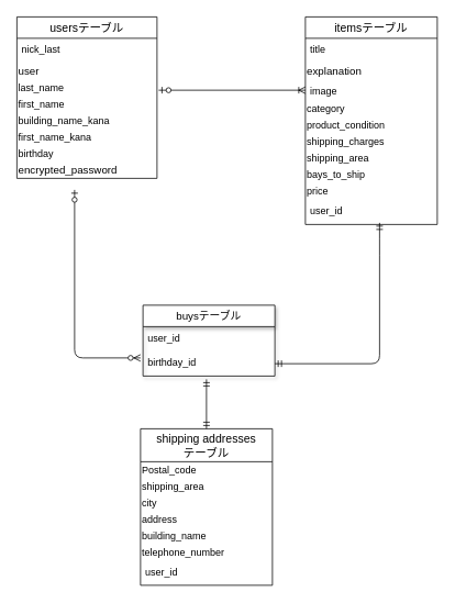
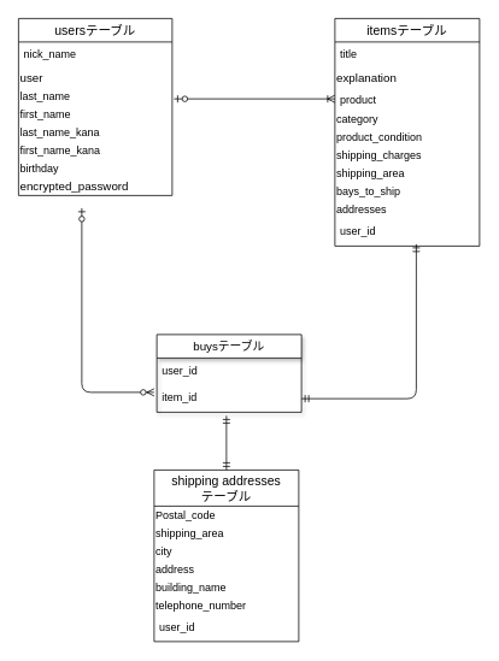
- <mxCell id="3" value="nick_last" style="text;strokeColor=none;fillColor=none;spacingLeft=4;spacingRight=4;overflow=hidden;rotatable=0;points=[[0,0.5],[1,0.5]];portConstraint=eastwest;fontSize=12;shadow=0;" parent="2" vertex="1"><mxGeometry y="26" width="170" height="30" as="geometry" /></mxCell>
+ <mxCell id="3" value="nick_name" style="text;strokeColor=none;fillColor=none;spacingLeft=4;spacingRight=4;overflow=hidden;rotatable=0;points=[[0,0.5],[1,0.5]];portConstraint=eastwest;fontSize=12;shadow=0;" parent="2" vertex="1"><mxGeometry y="26" width="170" height="30" as="geometry" /></mxCell>
- <mxCell id="14" value="image" style="text;strokeColor=none;fillColor=none;spacingLeft=4;spacingRight=4;overflow=hidden;rotatable=0;points=[[0,0.5],[1,0.5]];portConstraint=eastwest;fontSize=12;" parent="11" vertex="1"><mxGeometry y="76" width="160" height="26" as="geometry" /></mxCell>
+ <mxCell id="14" value="product" style="text;strokeColor=none;fillColor=none;spacingLeft=4;spacingRight=4;overflow=hidden;rotatable=0;points=[[0,0.5],[1,0.5]];portConstraint=eastwest;fontSize=12;" parent="11" vertex="1"><mxGeometry y="76" width="160" height="26" as="geometry" /></mxCell>
- <mxCell id="7" value="building_name_kana" style="text;html=1;resizable=0;autosize=1;align=left;verticalAlign=middle;points=[];fillColor=none;strokeColor=none;rounded=0;" vertex="1" parent="2"><mxGeometry y="116" width="170" height="20" as="geometry" /></mxCell>
+ <mxCell id="7" value="last_name_kana" style="text;html=1;resizable=0;autosize=1;align=left;verticalAlign=middle;points=[];fillColor=none;strokeColor=none;rounded=0;" vertex="1" parent="2"><mxGeometry y="116" width="170" height="20" as="geometry" /></mxCell>
- <mxCell id="20" value="price" style="text;html=1;resizable=0;autosize=1;align=left;verticalAlign=middle;points=[];fillColor=none;strokeColor=none;rounded=0;" vertex="1" parent="11"><mxGeometry y="202" width="160" height="20" as="geometry" /></mxCell>
+ <mxCell id="20" value="addresses" style="text;html=1;resizable=0;autosize=1;align=left;verticalAlign=middle;points=[];fillColor=none;strokeColor=none;rounded=0;" vertex="1" parent="11"><mxGeometry y="202" width="160" height="20" as="geometry" /></mxCell>
- <mxCell id="24" value="birthday_id" style="text;strokeColor=none;fillColor=none;spacingLeft=4;spacingRight=4;overflow=hidden;rotatable=0;points=[[0,0.5],[1,0.5]];portConstraint=eastwest;fontSize=12;" parent="22" vertex="1"><mxGeometry y="56" width="160" height="30" as="geometry" /></mxCell>
+ <mxCell id="24" value="item_id" style="text;strokeColor=none;fillColor=none;spacingLeft=4;spacingRight=4;overflow=hidden;rotatable=0;points=[[0,0.5],[1,0.5]];portConstraint=eastwest;fontSize=12;" parent="22" vertex="1"><mxGeometry y="56" width="160" height="30" as="geometry" /></mxCell>
